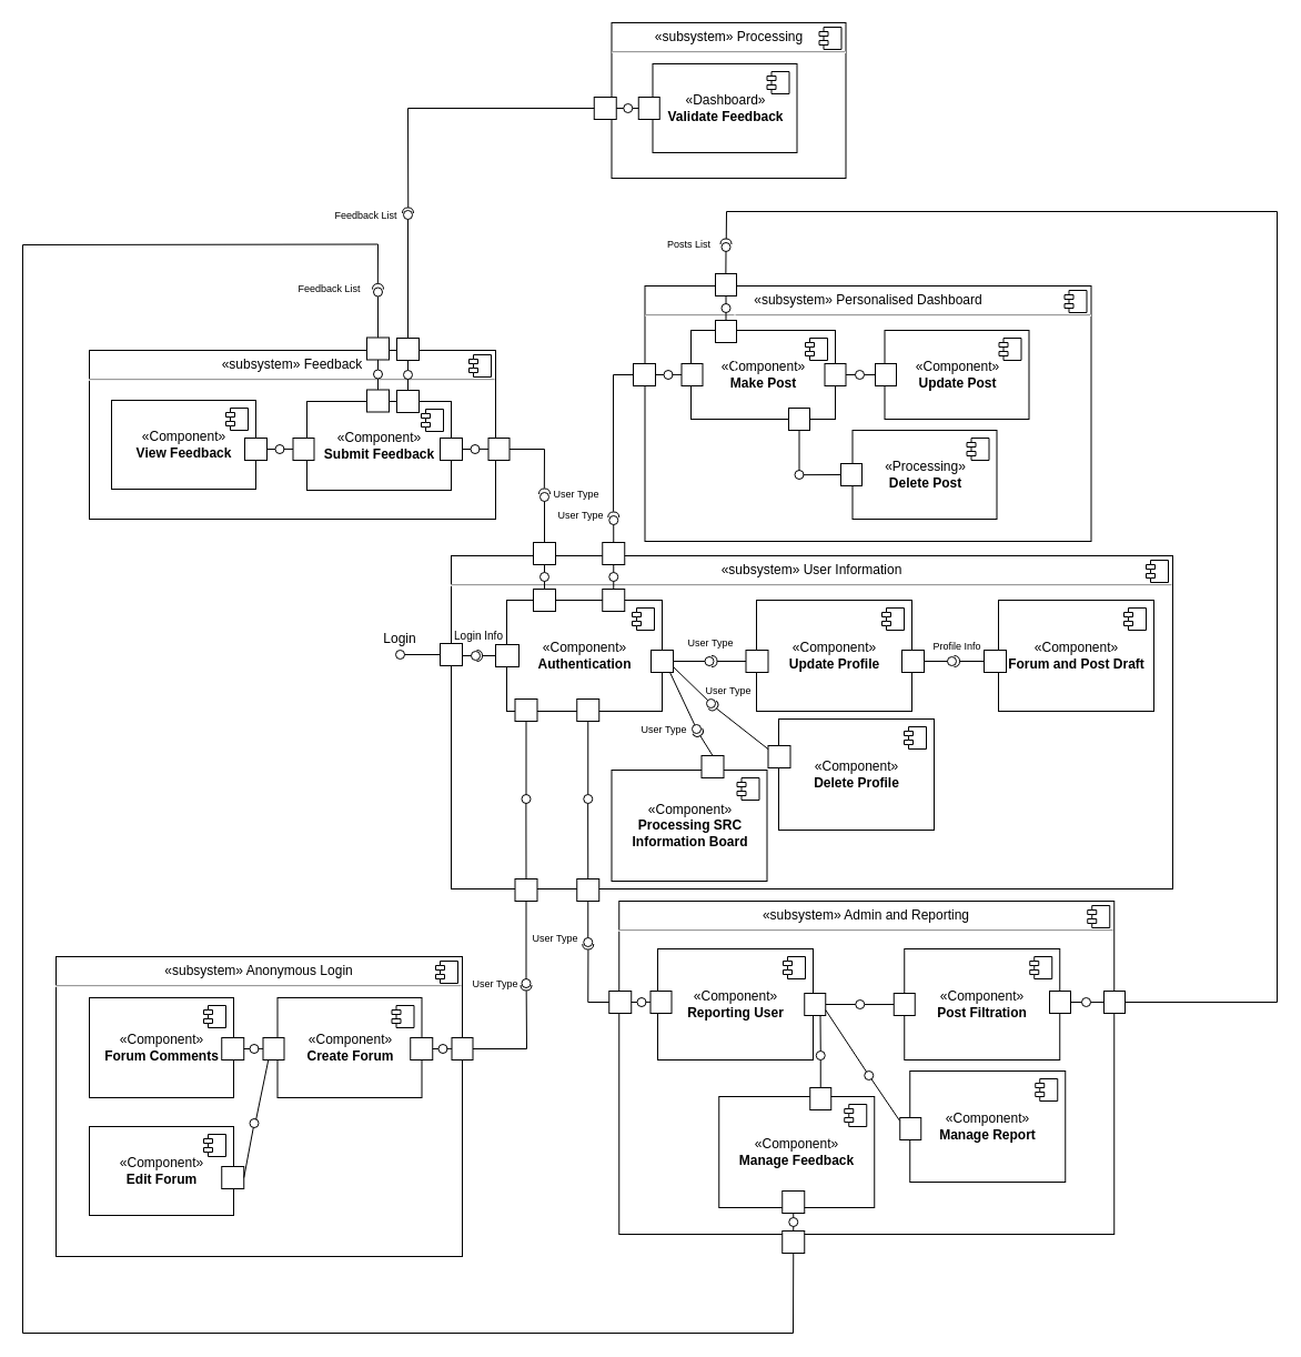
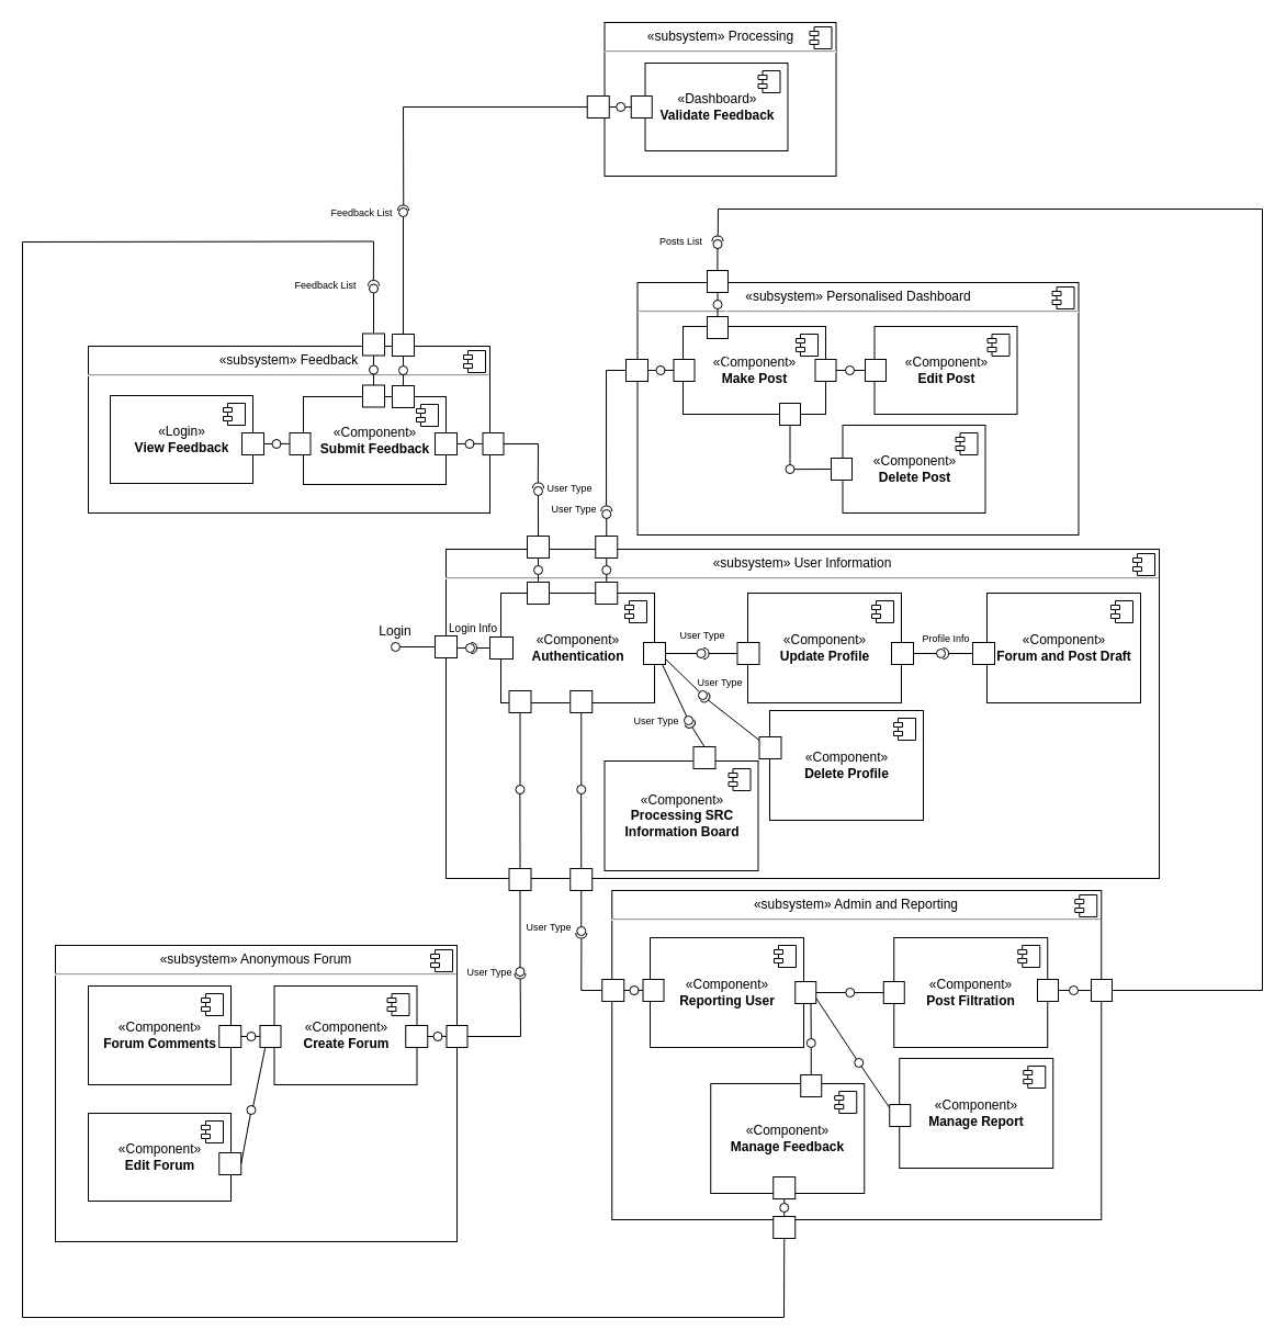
- <mxCell id="34" value="«Component»&lt;br&gt;&lt;b&gt;Update Post&lt;/b&gt;" style="html=1;dropTarget=0;fontColor=#000000;strokeColor=#000000;" parent="1" vertex="1"><mxGeometry x="796.5" y="297" width="130" height="80" as="geometry" /></mxCell>
+ <mxCell id="34" value="«Component»&lt;br&gt;&lt;b&gt;Edit Post&lt;/b&gt;" style="html=1;dropTarget=0;fontColor=#000000;strokeColor=#000000;" parent="1" vertex="1"><mxGeometry x="796.5" y="297" width="130" height="80" as="geometry" /></mxCell>
- <mxCell id="38" value="«Component»&lt;br&gt;&lt;b&gt;View Feedback&lt;/b&gt;" style="html=1;dropTarget=0;fontColor=#000000;strokeColor=#000000;" parent="1" vertex="1"><mxGeometry x="100" y="360" width="130" height="80" as="geometry" /></mxCell>
+ <mxCell id="38" value="«Login»&lt;br&gt;&lt;b&gt;View Feedback&lt;/b&gt;" style="html=1;dropTarget=0;fontColor=#000000;strokeColor=#000000;" parent="1" vertex="1"><mxGeometry x="100" y="360" width="130" height="80" as="geometry" /></mxCell>
- <mxCell id="36" value="«Processing»&lt;br&gt;&lt;b&gt;Delete Post&lt;/b&gt;" style="html=1;dropTarget=0;fontColor=#000000;strokeColor=#000000;" parent="1" vertex="1"><mxGeometry x="767.5" y="387" width="130" height="80" as="geometry" /></mxCell>
+ <mxCell id="36" value="«Component»&lt;br&gt;&lt;b&gt;Delete Post&lt;/b&gt;" style="html=1;dropTarget=0;fontColor=#000000;strokeColor=#000000;" parent="1" vertex="1"><mxGeometry x="767.5" y="387" width="130" height="80" as="geometry" /></mxCell>
- <mxCell id="12" value="&lt;p style=&quot;margin:0px;margin-top:6px;text-align:center;&quot;&gt;«subsystem» Anonymous Login&lt;br&gt;&lt;/p&gt;&lt;hr&gt;&lt;p style=&quot;margin:0px;margin-left:8px;&quot;&gt;&lt;br&gt;&lt;/p&gt;" style="align=left;overflow=fill;html=1;dropTarget=0;fontColor=#000000;strokeColor=#000000;" parent="1" vertex="1"><mxGeometry x="50" y="861" width="366" height="270" as="geometry" /></mxCell>
+ <mxCell id="12" value="&lt;p style=&quot;margin:0px;margin-top:6px;text-align:center;&quot;&gt;«subsystem» Anonymous Forum&lt;br&gt;&lt;/p&gt;&lt;hr&gt;&lt;p style=&quot;margin:0px;margin-left:8px;&quot;&gt;&lt;br&gt;&lt;/p&gt;" style="align=left;overflow=fill;html=1;dropTarget=0;fontColor=#000000;strokeColor=#000000;" parent="1" vertex="1"><mxGeometry x="50" y="861" width="366" height="270" as="geometry" /></mxCell>
